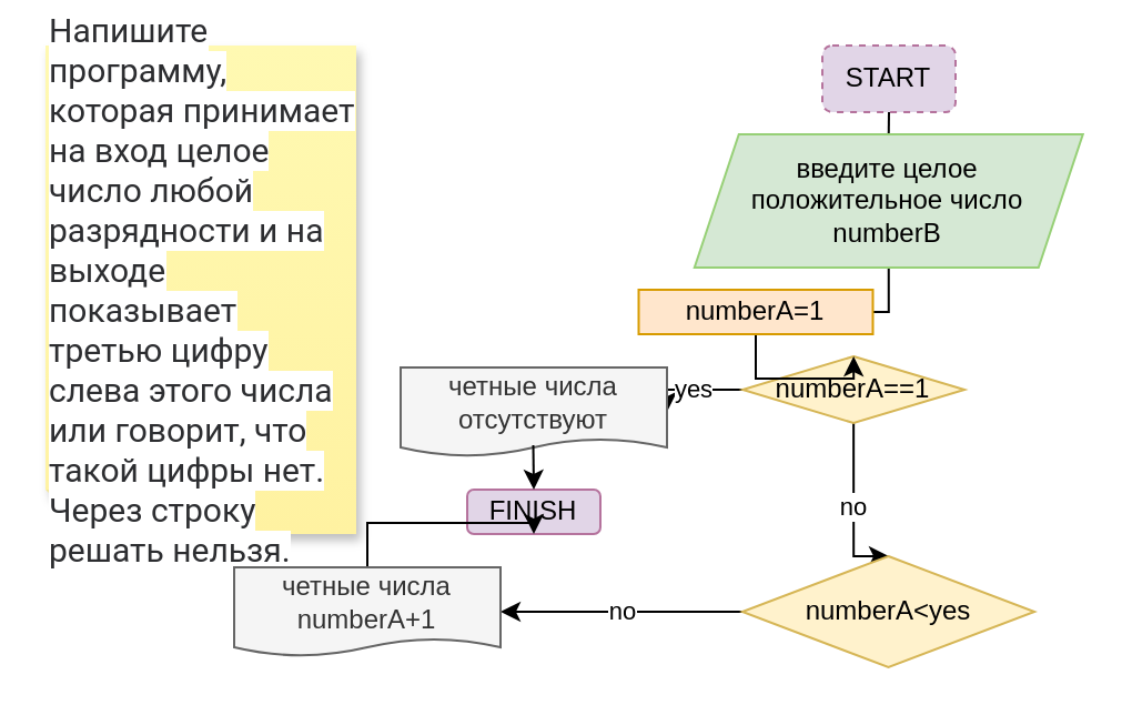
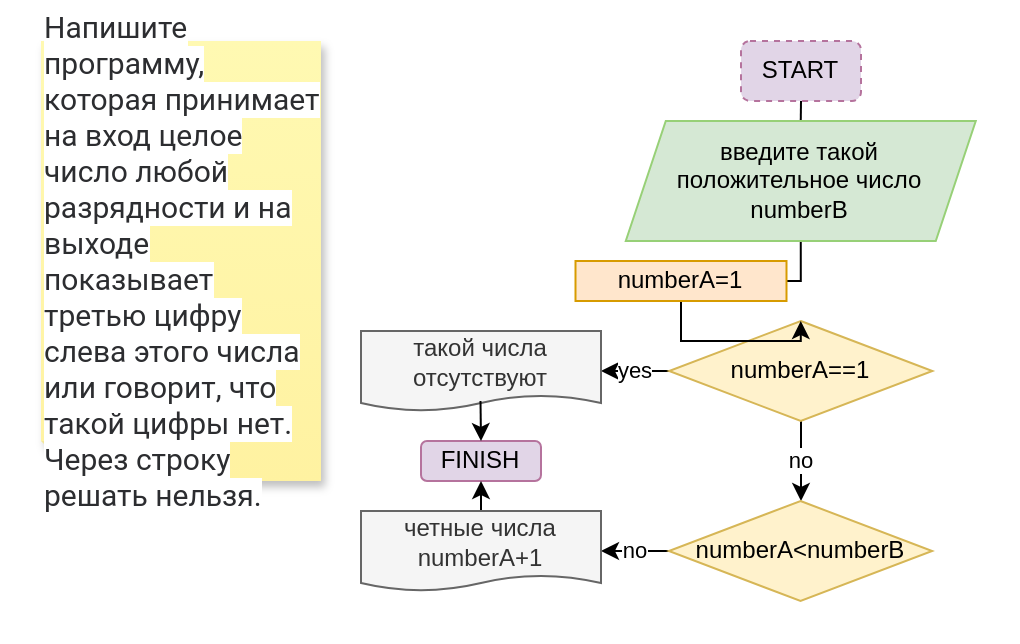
- <mxCell id="7" value="введите целое &lt;br&gt;положительное число &lt;br&gt;numberB" style="shape=parallelogram;perimeter=parallelogramPerimeter;whiteSpace=wrap;html=1;fixedSize=1;strokeColor=#97D077;fillColor=#d5e8d4;" parent="1" vertex="1"><mxGeometry x="312.38" y="60" width="175" height="60" as="geometry" /></mxCell>
+ <mxCell id="7" value="введите такой &lt;br&gt;положительное число &lt;br&gt;numberB" style="shape=parallelogram;perimeter=parallelogramPerimeter;whiteSpace=wrap;html=1;fixedSize=1;strokeColor=#97D077;fillColor=#d5e8d4;" parent="1" vertex="1"><mxGeometry x="312.38" y="60" width="175" height="60" as="geometry" /></mxCell>
- <mxCell id="11" value="numberA==1" style="rhombus;whiteSpace=wrap;html=1;strokeColor=#d6b656;fillColor=#fff2cc;" parent="1" vertex="1"><mxGeometry x="334.07" y="160" width="100" height="30" as="geometry" /></mxCell>
+ <mxCell id="11" value="numberA==1" style="rhombus;whiteSpace=wrap;html=1;strokeColor=#d6b656;fillColor=#fff2cc;" parent="1" vertex="1"><mxGeometry x="334.07" y="160" width="131.62" height="50" as="geometry" /></mxCell>
- <mxCell id="12" value="четные числа отсутствуют" style="shape=document;whiteSpace=wrap;html=1;boundedLbl=1;strokeColor=#666666;fillColor=#f5f5f5;fontColor=#333333;size=0.199;" parent="1" vertex="1"><mxGeometry x="180" y="165" width="120" height="40" as="geometry" /></mxCell>
+ <mxCell id="12" value="такой числа отсутствуют" style="shape=document;whiteSpace=wrap;html=1;boundedLbl=1;strokeColor=#666666;fillColor=#f5f5f5;fontColor=#333333;size=0.199;" parent="1" vertex="1"><mxGeometry x="180" y="165" width="120" height="40" as="geometry" /></mxCell>
- <mxCell id="18" value="четные числа numberA+1" style="shape=document;whiteSpace=wrap;html=1;boundedLbl=1;strokeColor=#666666;fillColor=#f5f5f5;fontColor=#333333;size=0.199;" parent="1" vertex="1"><mxGeometry x="105" y="255" width="120" height="40" as="geometry" /></mxCell>
+ <mxCell id="18" value="четные числа numberA+1" style="shape=document;whiteSpace=wrap;html=1;boundedLbl=1;strokeColor=#666666;fillColor=#f5f5f5;fontColor=#333333;size=0.199;" parent="1" vertex="1"><mxGeometry x="180" y="255" width="120" height="40" as="geometry" /></mxCell>
- <mxCell id="16" value="numberA&amp;lt;yes" style="rhombus;whiteSpace=wrap;html=1;strokeColor=#d6b656;fillColor=#fff2cc;" parent="1" vertex="1"><mxGeometry x="333.95" y="250" width="131.62" height="50" as="geometry" /></mxCell>
+ <mxCell id="16" value="numberA&amp;lt;numberB" style="rhombus;whiteSpace=wrap;html=1;strokeColor=#d6b656;fillColor=#fff2cc;" parent="1" vertex="1"><mxGeometry x="333.95" y="250" width="131.62" height="50" as="geometry" /></mxCell>
